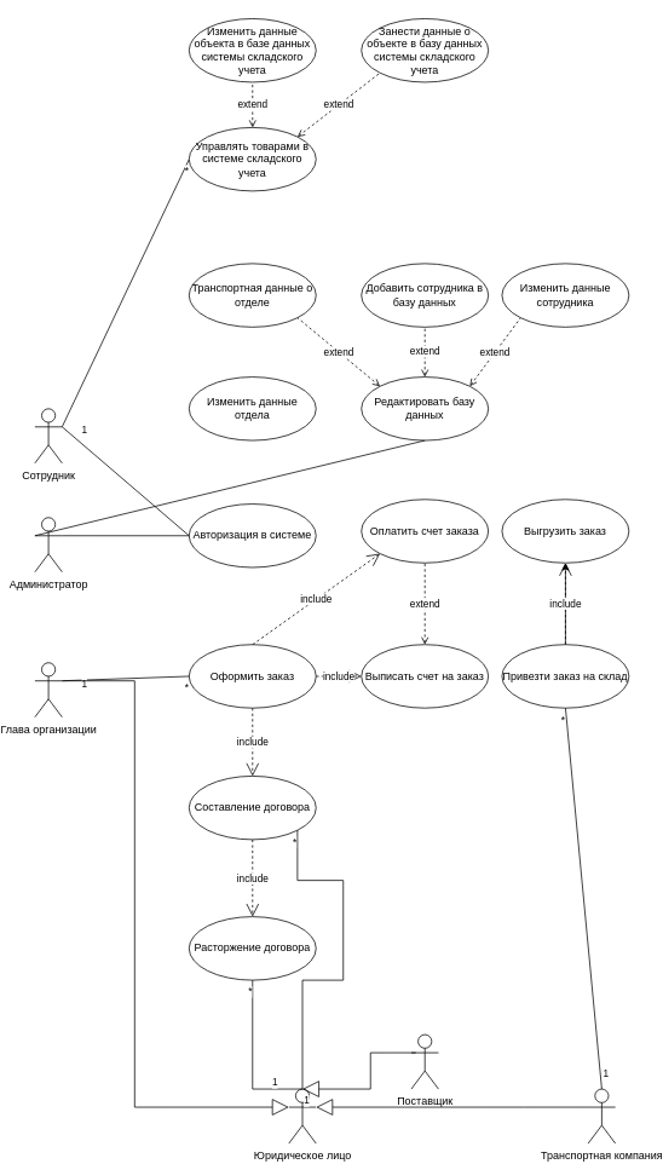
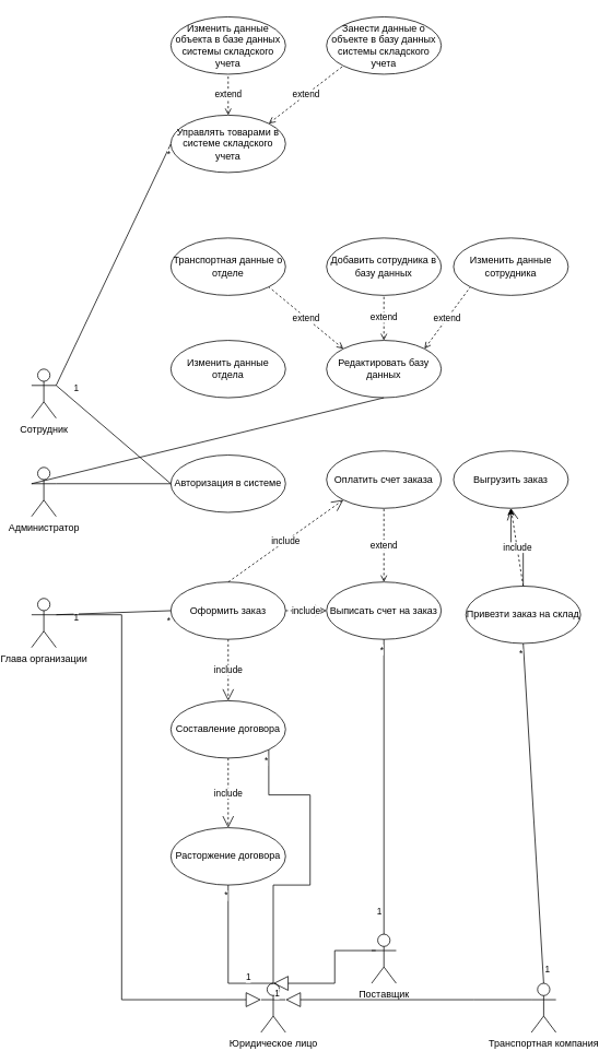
- <mxCell id="10" value="Привезти заказ на склад" style="ellipse;whiteSpace=wrap;html=1;" parent="1" vertex="1"><mxGeometry x="535" y="710" width="140" height="70" as="geometry" /></mxCell>
+ <mxCell id="10" value="Привезти заказ на склад" style="ellipse;whiteSpace=wrap;html=1;" parent="1" vertex="1"><mxGeometry x="550" y="715" width="140" height="70" as="geometry" /></mxCell>
+ <mxCell id="12" value="" style="endArrow=none;html=1;startArrow=none;startFill=0;rounded=0;exitX=0.5;exitY=0;exitDx=0;exitDy=0;exitPerimeter=0;entryX=0.5;entryY=1;entryDx=0;entryDy=0;endFill=0;" parent="1" source="6" target="8" edge="1"><mxGeometry relative="1" as="geometry"><mxPoint x="370" y="880" as="sourcePoint" /><mxPoint x="530" y="880" as="targetPoint" /></mxGeometry></mxCell>
+ <mxCell id="13" value="1" style="edgeLabel;resizable=0;html=1;align=left;verticalAlign=top;" parent="12" connectable="0" vertex="1"><mxGeometry x="-1" relative="1" as="geometry"><mxPoint x="-10" y="-40" as="offset" /></mxGeometry></mxCell>
+ <mxCell id="14" value="*" style="edgeLabel;resizable=0;html=1;align=right;verticalAlign=top;" parent="12" connectable="0" vertex="1"><mxGeometry x="1" relative="1" as="geometry" /></mxCell>
